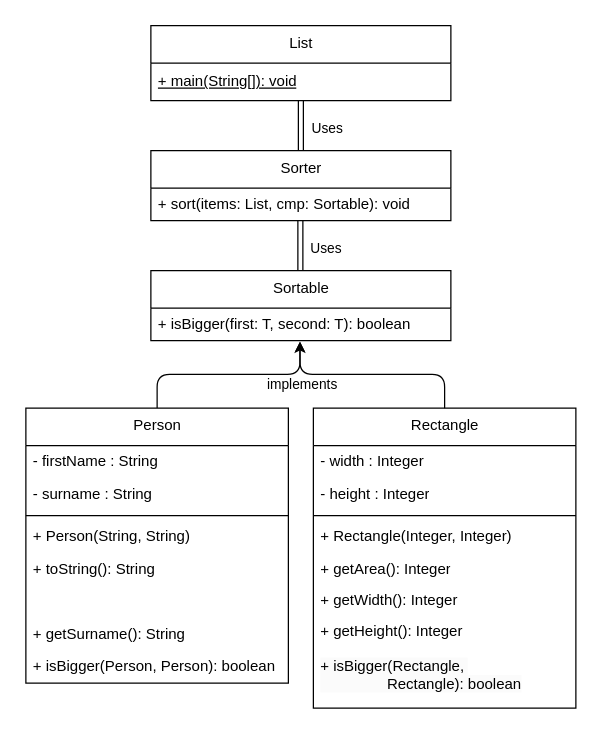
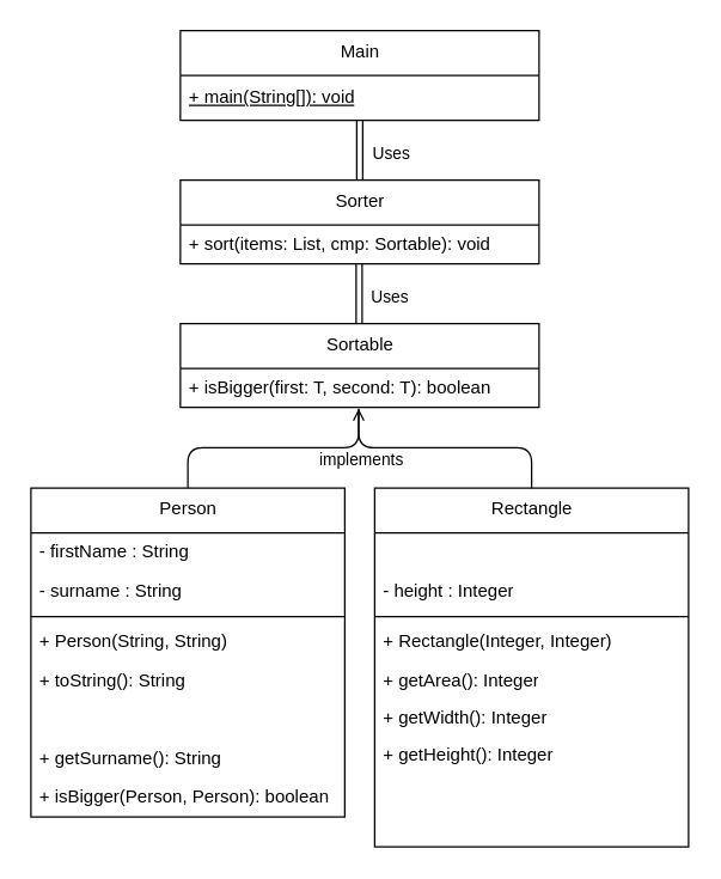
- <mxCell id="2" value="List" style="swimlane;fontStyle=0;align=center;verticalAlign=top;childLayout=stackLayout;horizontal=1;startSize=30;horizontalStack=0;resizeParent=1;resizeParentMax=0;resizeLast=0;collapsible=0;marginBottom=0;html=1;" parent="1" vertex="1"><mxGeometry x="120" y="20" width="240" height="60" as="geometry" /></mxCell>
+ <mxCell id="2" value="Main" style="swimlane;fontStyle=0;align=center;verticalAlign=top;childLayout=stackLayout;horizontal=1;startSize=30;horizontalStack=0;resizeParent=1;resizeParentMax=0;resizeLast=0;collapsible=0;marginBottom=0;html=1;" parent="1" vertex="1"><mxGeometry x="120" y="20" width="240" height="60" as="geometry" /></mxCell>
- <mxCell id="30" style="edgeStyle=orthogonalEdgeStyle;html=1;entryX=0.497;entryY=1.031;entryDx=0;entryDy=0;entryPerimeter=0;" edge="1" parent="1" source="6" target="10"><mxGeometry relative="1" as="geometry" /></mxCell>
+ <mxCell id="30" style="edgeStyle=orthogonalEdgeStyle;html=1;entryX=0.497;entryY=1.031;entryDx=0;entryDy=0;entryPerimeter=0;endArrow=none;" edge="1" parent="1" source="6" target="10"><mxGeometry relative="1" as="geometry" /></mxCell>
- <mxCell id="22" value="- width : Integer" style="text;html=1;strokeColor=none;fillColor=none;align=left;verticalAlign=middle;spacingLeft=4;spacingRight=4;overflow=hidden;rotatable=0;points=[[0,0.5],[1,0.5]];portConstraint=eastwest;container=0;" parent="1" vertex="1"><mxGeometry x="250" y="356" width="200" height="26" as="geometry" /></mxCell>
- <mxCell id="29" value="&lt;span style=&quot;color: rgb(0, 0, 0); font-family: Helvetica; font-size: 12px; font-style: normal; font-variant-ligatures: normal; font-variant-caps: normal; font-weight: 400; letter-spacing: normal; orphans: 2; text-align: left; text-indent: 0px; text-transform: none; widows: 2; word-spacing: 0px; -webkit-text-stroke-width: 0px; white-space: normal; background-color: rgb(251, 251, 251); text-decoration-thickness: initial; text-decoration-style: initial; text-decoration-color: initial; float: none; display: inline !important;&quot;&gt;+ isBigger(&lt;span style=&quot;color: rgb(0, 0, 0); text-align: center; text-wrap-mode: nowrap;&quot;&gt;Rectangle&lt;/span&gt;,&amp;nbsp;&lt;/span&gt;&lt;div&gt;&lt;span style=&quot;color: rgb(0, 0, 0); font-family: Helvetica; font-size: 12px; font-style: normal; font-variant-ligatures: normal; font-variant-caps: normal; font-weight: 400; letter-spacing: normal; orphans: 2; text-align: left; text-indent: 0px; text-transform: none; widows: 2; word-spacing: 0px; -webkit-text-stroke-width: 0px; white-space: normal; background-color: rgb(251, 251, 251); text-decoration-thickness: initial; text-decoration-style: initial; text-decoration-color: initial; float: none; display: inline !important;&quot;&gt;&lt;span style=&quot;color: rgb(0, 0, 0); text-align: center; text-wrap-mode: nowrap;&quot;&gt;&lt;span style=&quot;white-space: pre;&quot;&gt;&#09;&lt;/span&gt;&lt;span style=&quot;white-space: pre;&quot;&gt;&#09;&lt;/span&gt;Rectangle&lt;/span&gt;): boolean&lt;/span&gt;&lt;/div&gt;" style="text;whiteSpace=wrap;html=1;" vertex="1" parent="1"><mxGeometry x="254" y="519" width="195" height="40" as="geometry" /></mxCell>
